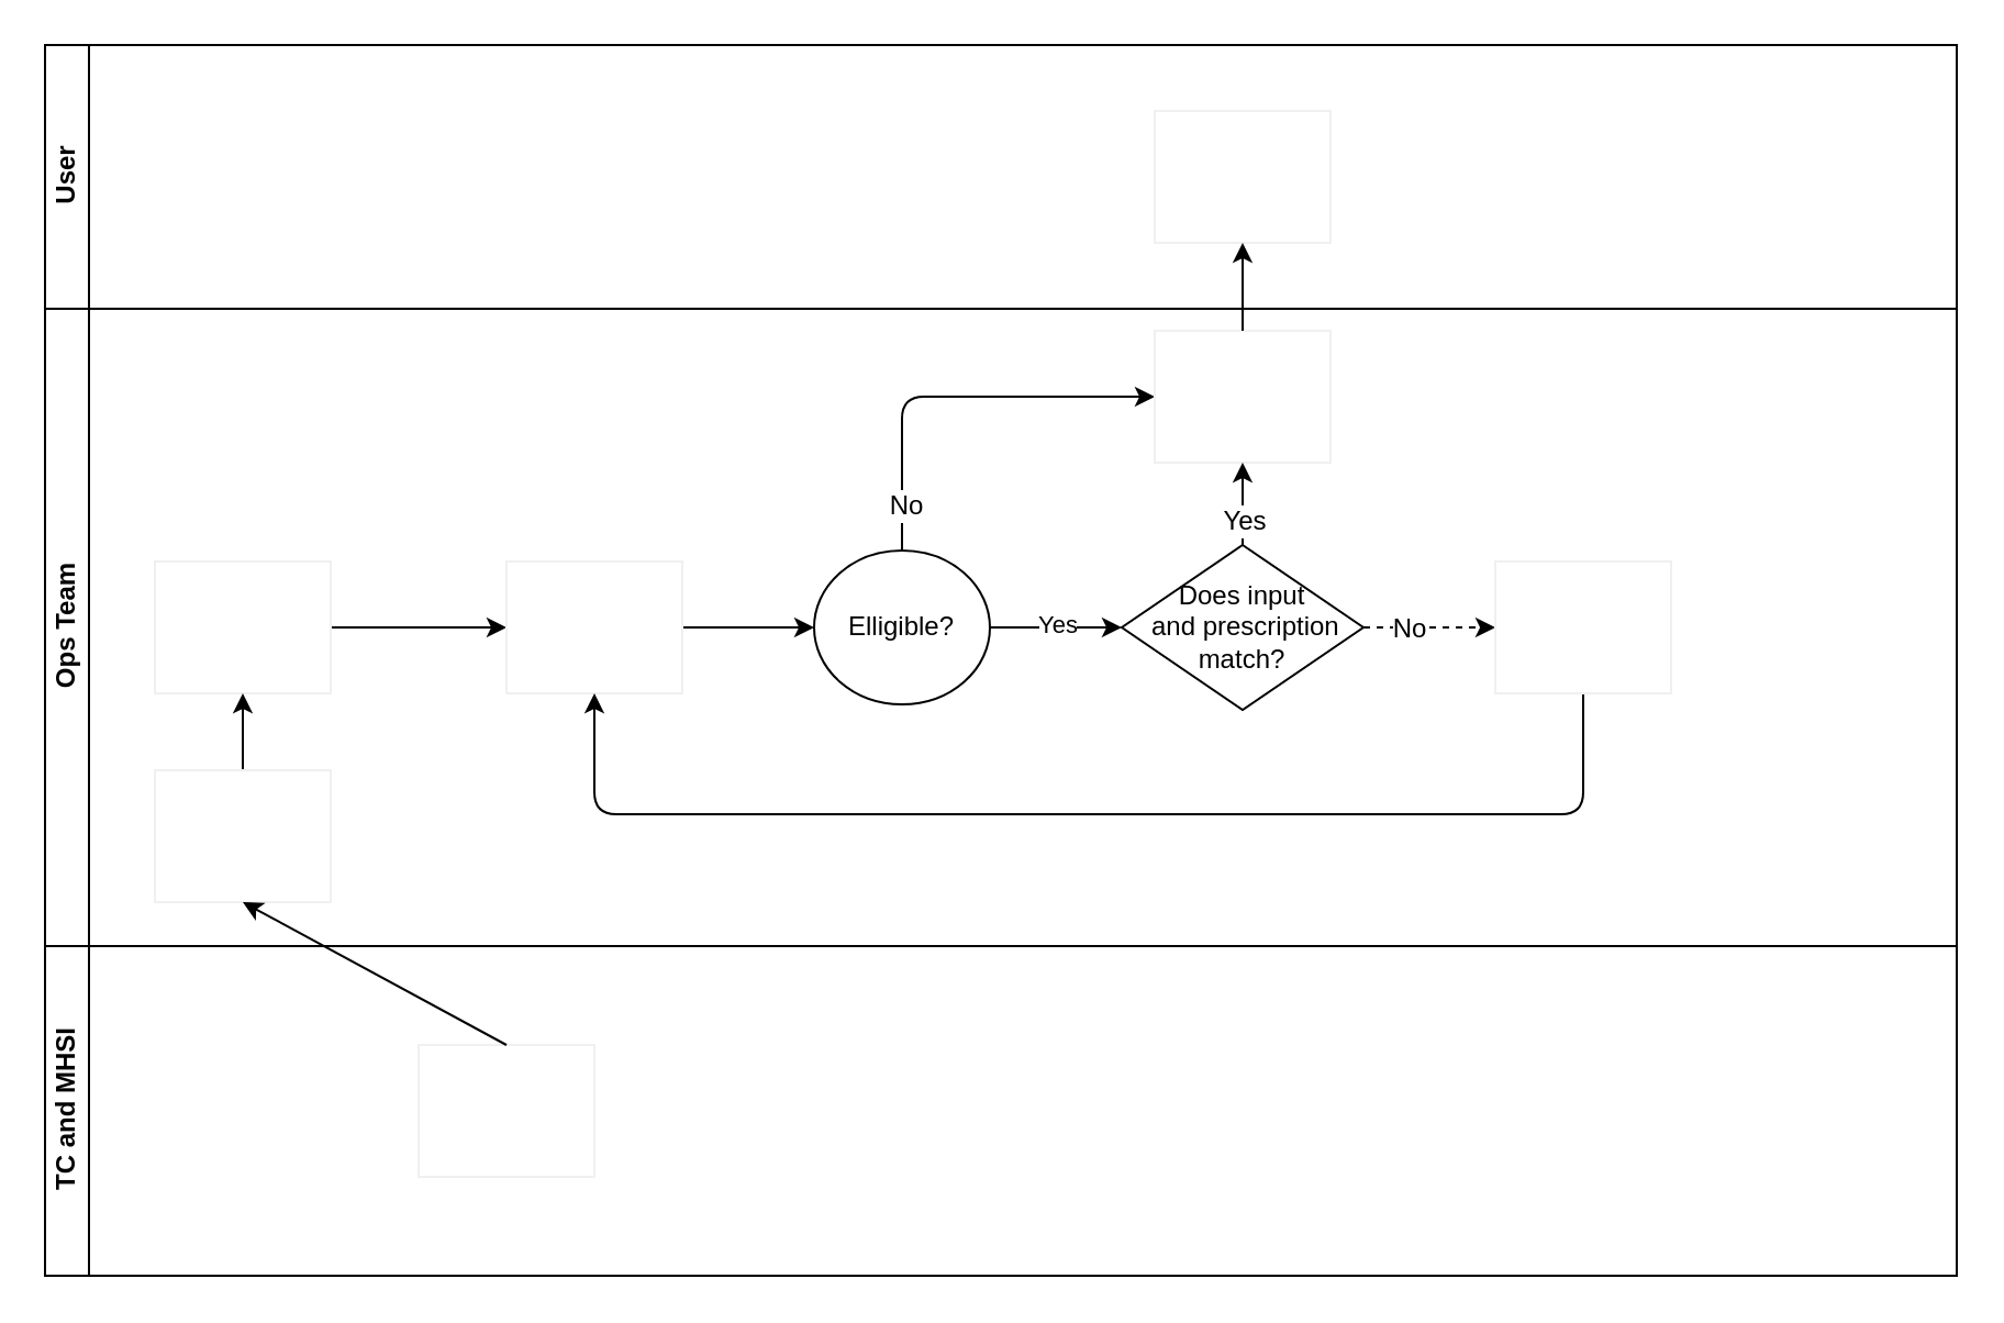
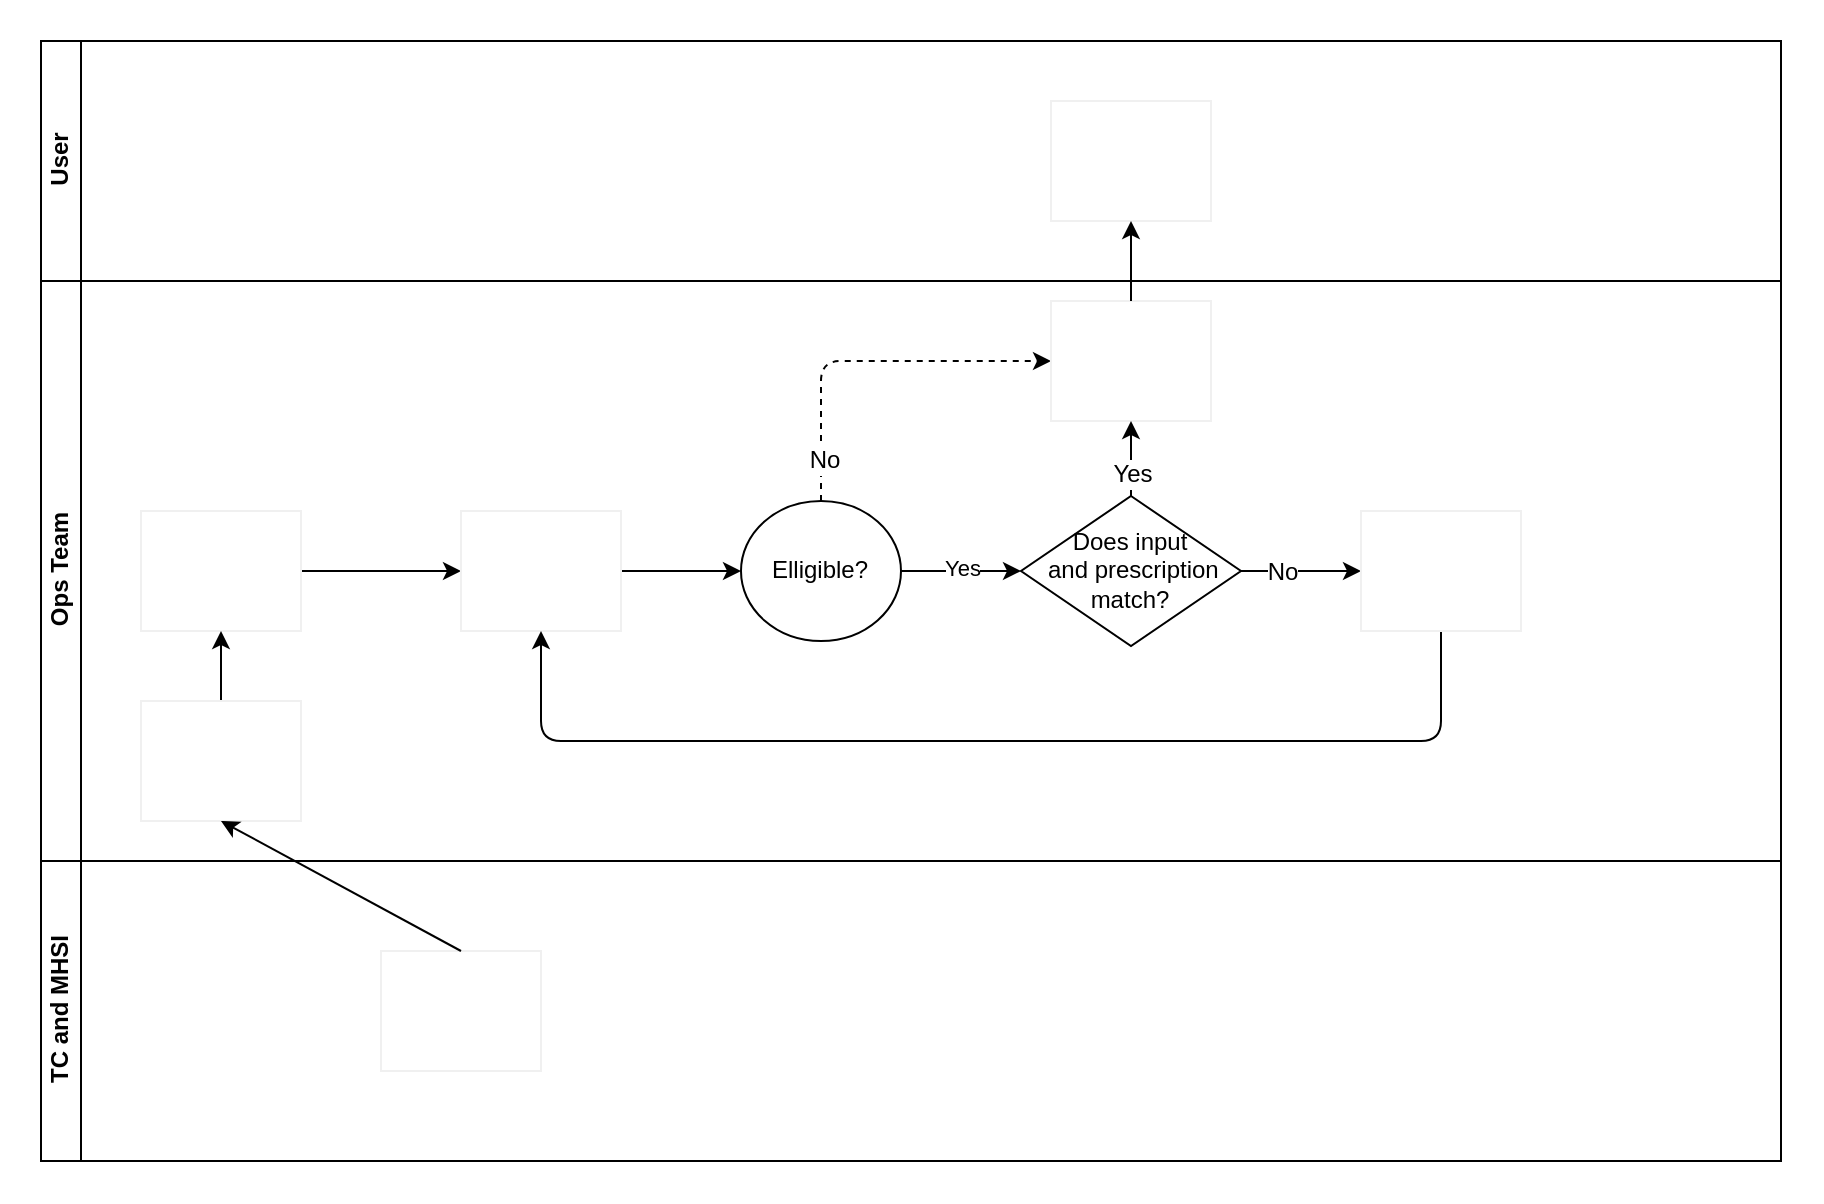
- <mxCell id="12" style="edgeStyle=orthogonalEdgeStyle;html=1;exitX=0.5;exitY=0;exitDx=0;exitDy=0;entryX=0;entryY=0.5;entryDx=0;entryDy=0;fontSize=12;" edge="1" parent="5" source="14" target="17"><mxGeometry relative="1" as="geometry" /></mxCell>
+ <mxCell id="12" style="edgeStyle=orthogonalEdgeStyle;html=1;exitX=0.5;exitY=0;exitDx=0;exitDy=0;entryX=0;entryY=0.5;entryDx=0;entryDy=0;fontSize=12;dashed=1;" edge="1" parent="5" source="14" target="17"><mxGeometry relative="1" as="geometry" /></mxCell>
- <mxCell id="20" style="edgeStyle=none;html=1;exitX=1;exitY=0.5;exitDx=0;exitDy=0;entryX=0;entryY=0.5;entryDx=0;entryDy=0;fontSize=12;dashed=1;" edge="1" parent="5" source="22" target="24"><mxGeometry relative="1" as="geometry" /></mxCell>
+ <mxCell id="20" style="edgeStyle=none;html=1;exitX=1;exitY=0.5;exitDx=0;exitDy=0;entryX=0;entryY=0.5;entryDx=0;entryDy=0;fontSize=12;" edge="1" parent="5" source="22" target="24"><mxGeometry relative="1" as="geometry" /></mxCell>
